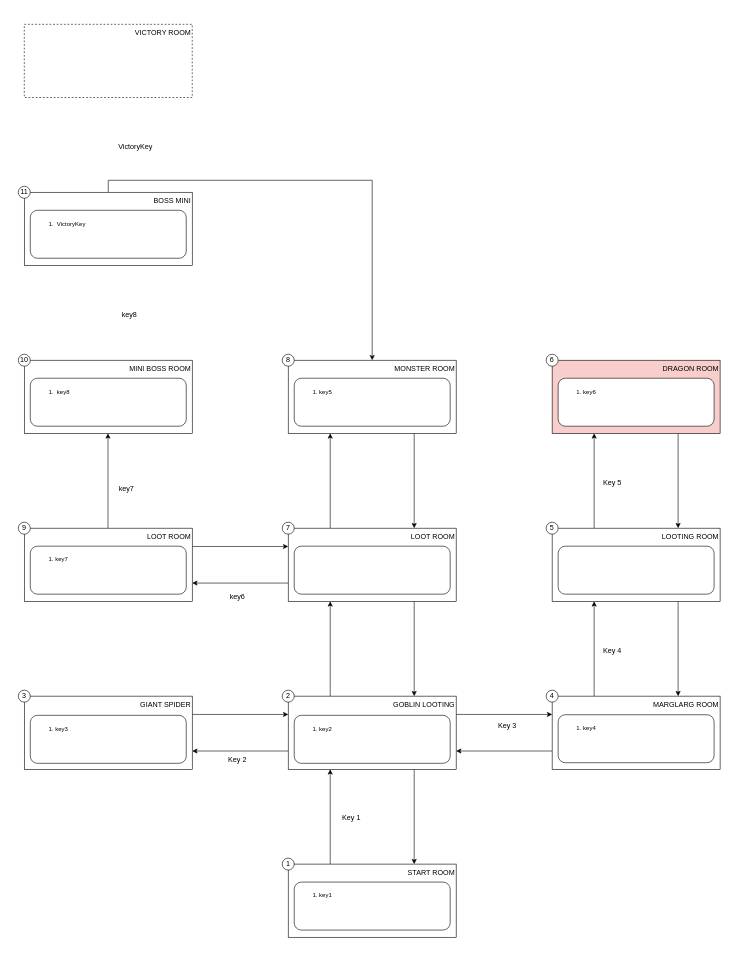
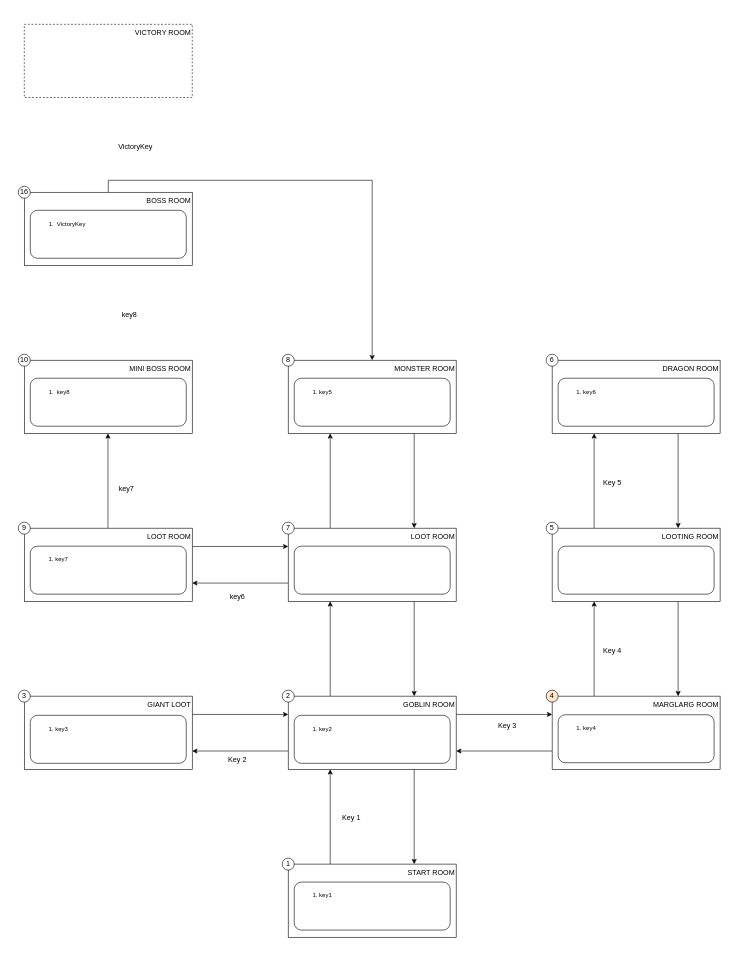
- <mxCell id="48" value="11" style="ellipse;whiteSpace=wrap;html=1;" parent="2" vertex="1"><mxGeometry y="270" width="20" height="20" as="geometry" /></mxCell>
+ <mxCell id="48" value="16" style="ellipse;whiteSpace=wrap;html=1;" parent="2" vertex="1"><mxGeometry y="270" width="20" height="20" as="geometry" /></mxCell>
- <mxCell id="32" value="BOSS MINI" style="whiteSpace=wrap;html=1;align=right;horizontal=1;verticalAlign=top;" parent="2" vertex="1"><mxGeometry x="10" y="280" width="280" height="122.0" as="geometry" /></mxCell>
+ <mxCell id="32" value="BOSS ROOM" style="whiteSpace=wrap;html=1;align=right;horizontal=1;verticalAlign=top;" parent="2" vertex="1"><mxGeometry x="10" y="280" width="280" height="122.0" as="geometry" /></mxCell>
- <mxCell id="27" value="DRAGON ROOM" style="whiteSpace=wrap;html=1;align=right;verticalAlign=top;fillColor=#f8cecc;" parent="2" vertex="1"><mxGeometry x="890" y="560" width="280" height="122.0" as="geometry" /></mxCell>
+ <mxCell id="27" value="DRAGON ROOM" style="whiteSpace=wrap;html=1;align=right;verticalAlign=top;" parent="2" vertex="1"><mxGeometry x="890" y="560" width="280" height="122.0" as="geometry" /></mxCell>
- <mxCell id="41" value="4" style="ellipse;whiteSpace=wrap;html=1;" parent="2" vertex="1"><mxGeometry x="880" y="1110" width="20" height="20" as="geometry" /></mxCell>
+ <mxCell id="41" value="4" style="ellipse;whiteSpace=wrap;html=1;fillColor=#ffe6cc;" parent="2" vertex="1"><mxGeometry x="880" y="1110" width="20" height="20" as="geometry" /></mxCell>
- <mxCell id="15" value="GIANT SPIDER" style="whiteSpace=wrap;html=1;align=right;verticalAlign=top;" parent="2" vertex="1"><mxGeometry x="10" y="1120" width="280" height="122.0" as="geometry" /></mxCell>
+ <mxCell id="15" value="GIANT LOOT" style="whiteSpace=wrap;html=1;align=right;verticalAlign=top;" parent="2" vertex="1"><mxGeometry x="10" y="1120" width="280" height="122.0" as="geometry" /></mxCell>
- <mxCell id="8" value="GOBLIN LOOTING" style="whiteSpace=wrap;html=1;align=right;verticalAlign=top;" parent="2" vertex="1"><mxGeometry x="450" y="1120" width="280" height="122.0" as="geometry" /></mxCell>
+ <mxCell id="8" value="GOBLIN ROOM" style="whiteSpace=wrap;html=1;align=right;verticalAlign=top;" parent="2" vertex="1"><mxGeometry x="450" y="1120" width="280" height="122.0" as="geometry" /></mxCell>
